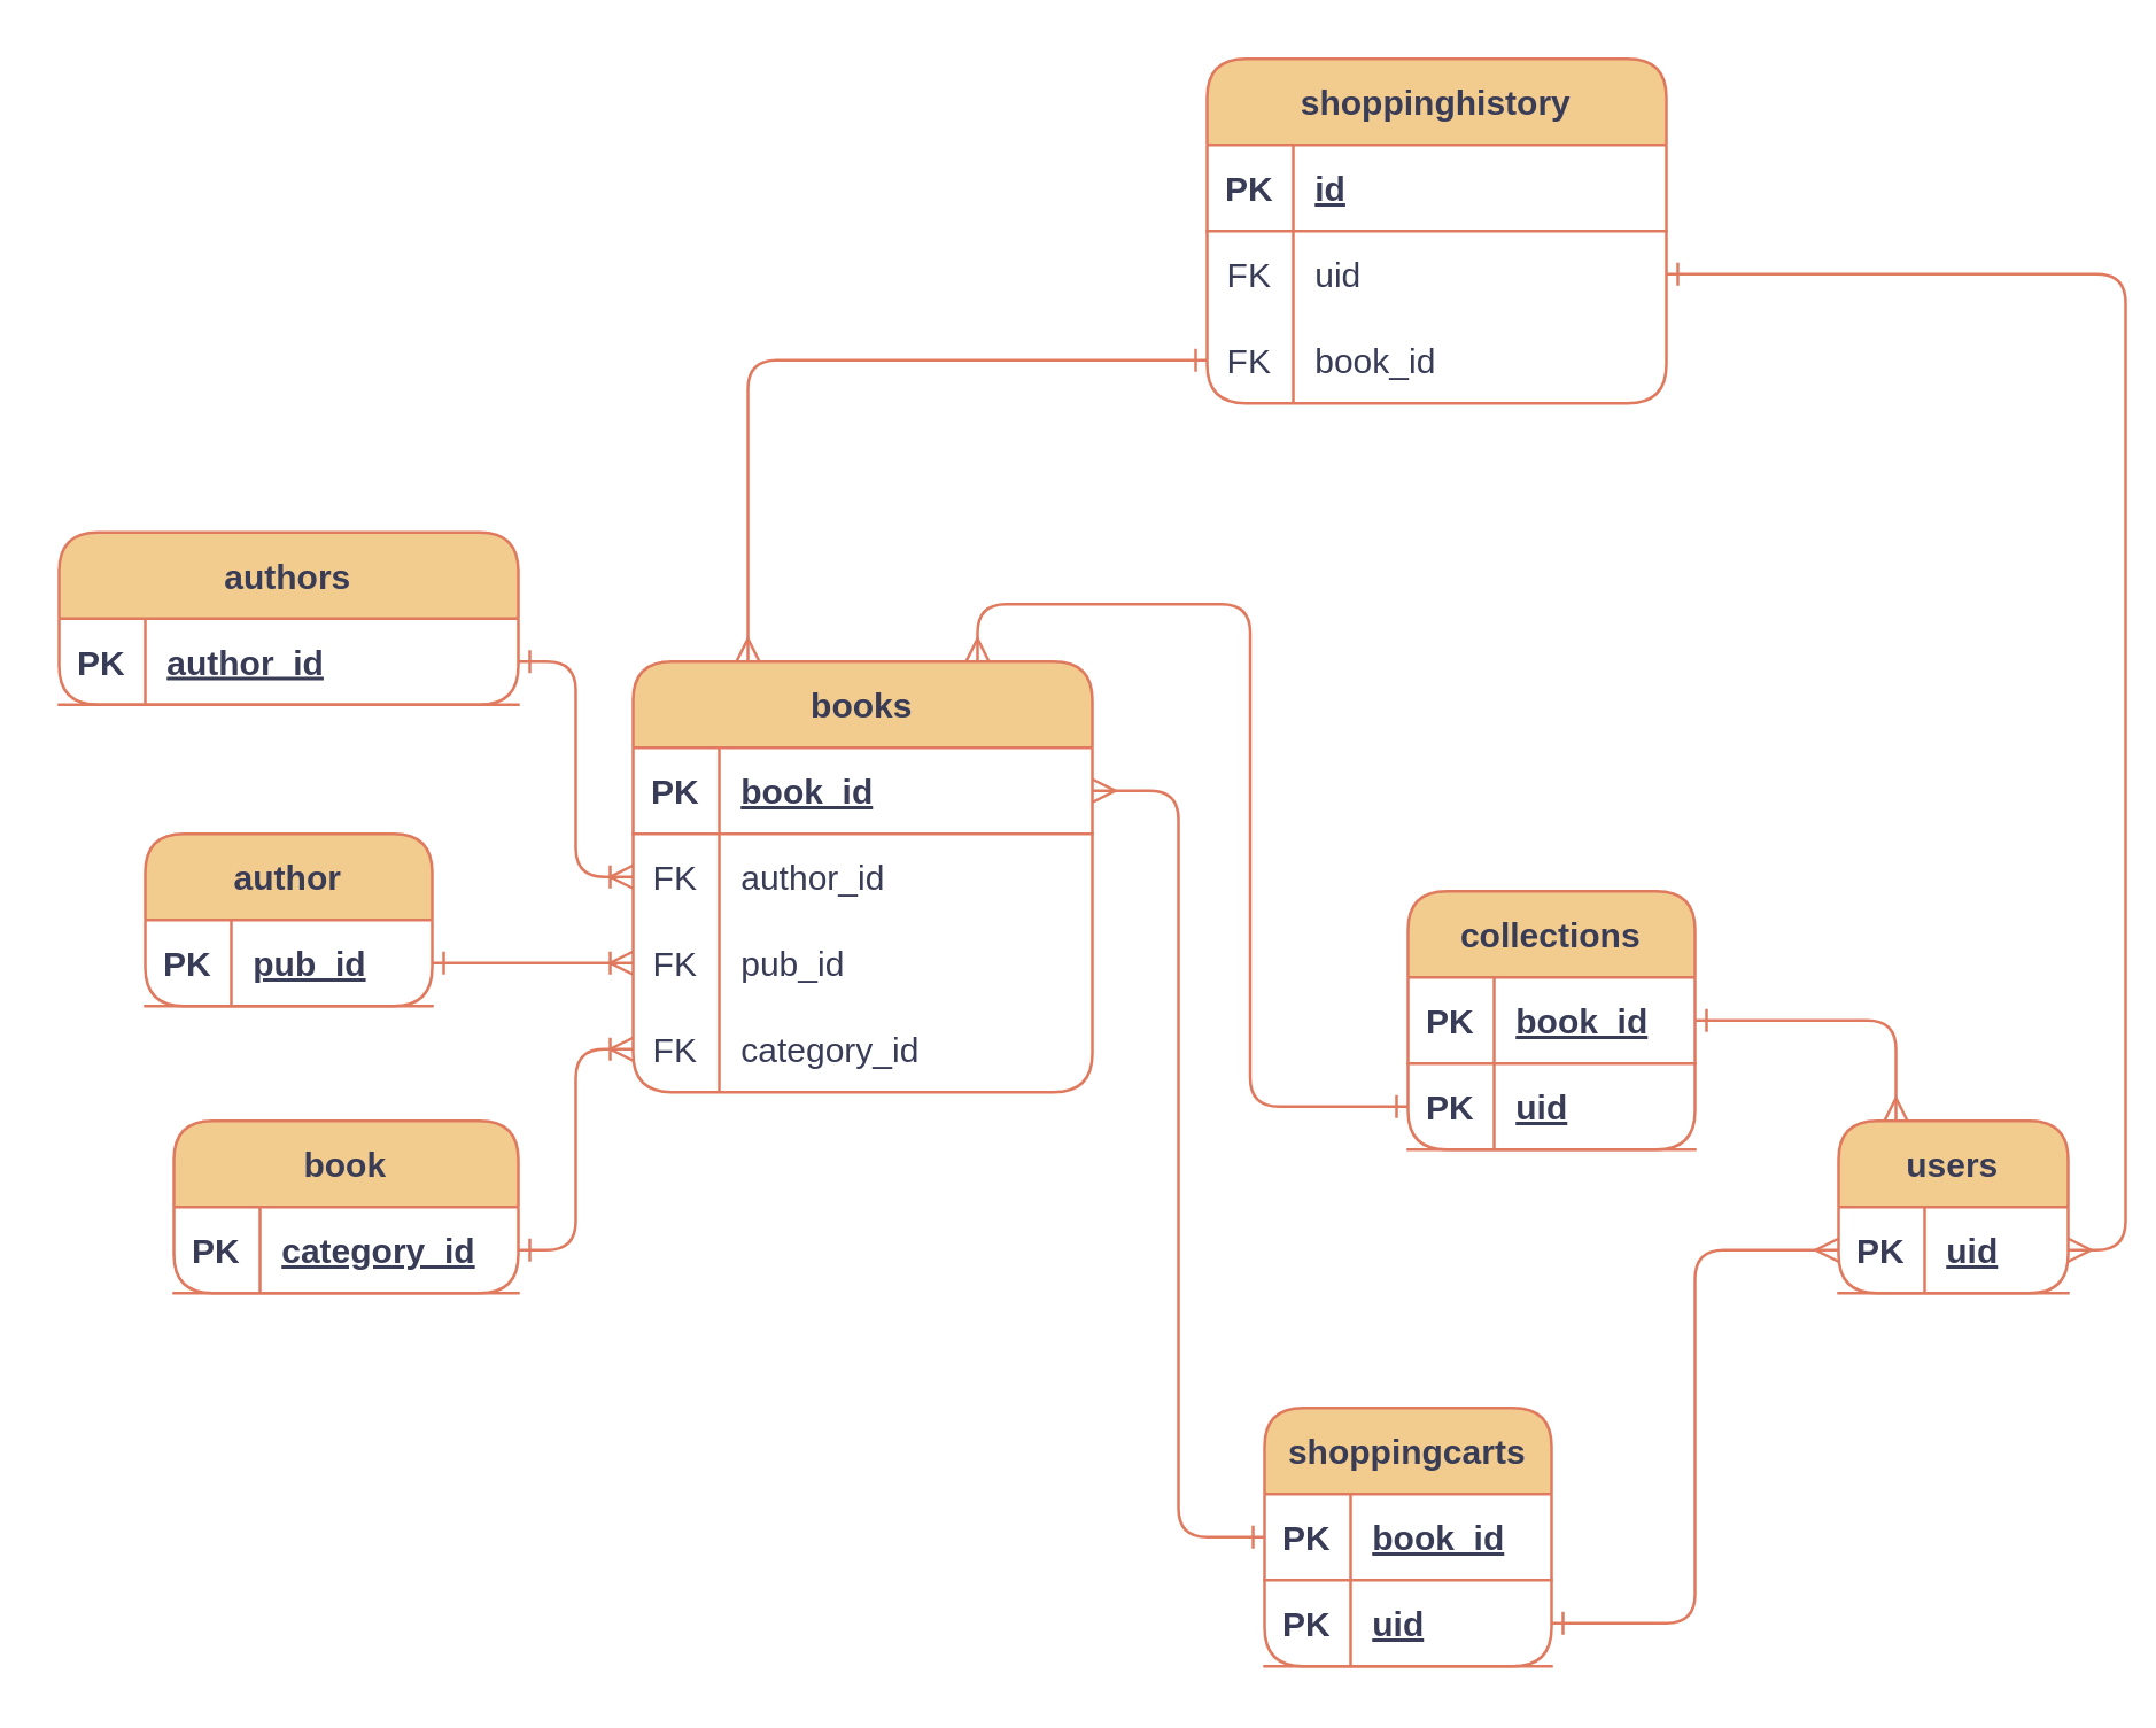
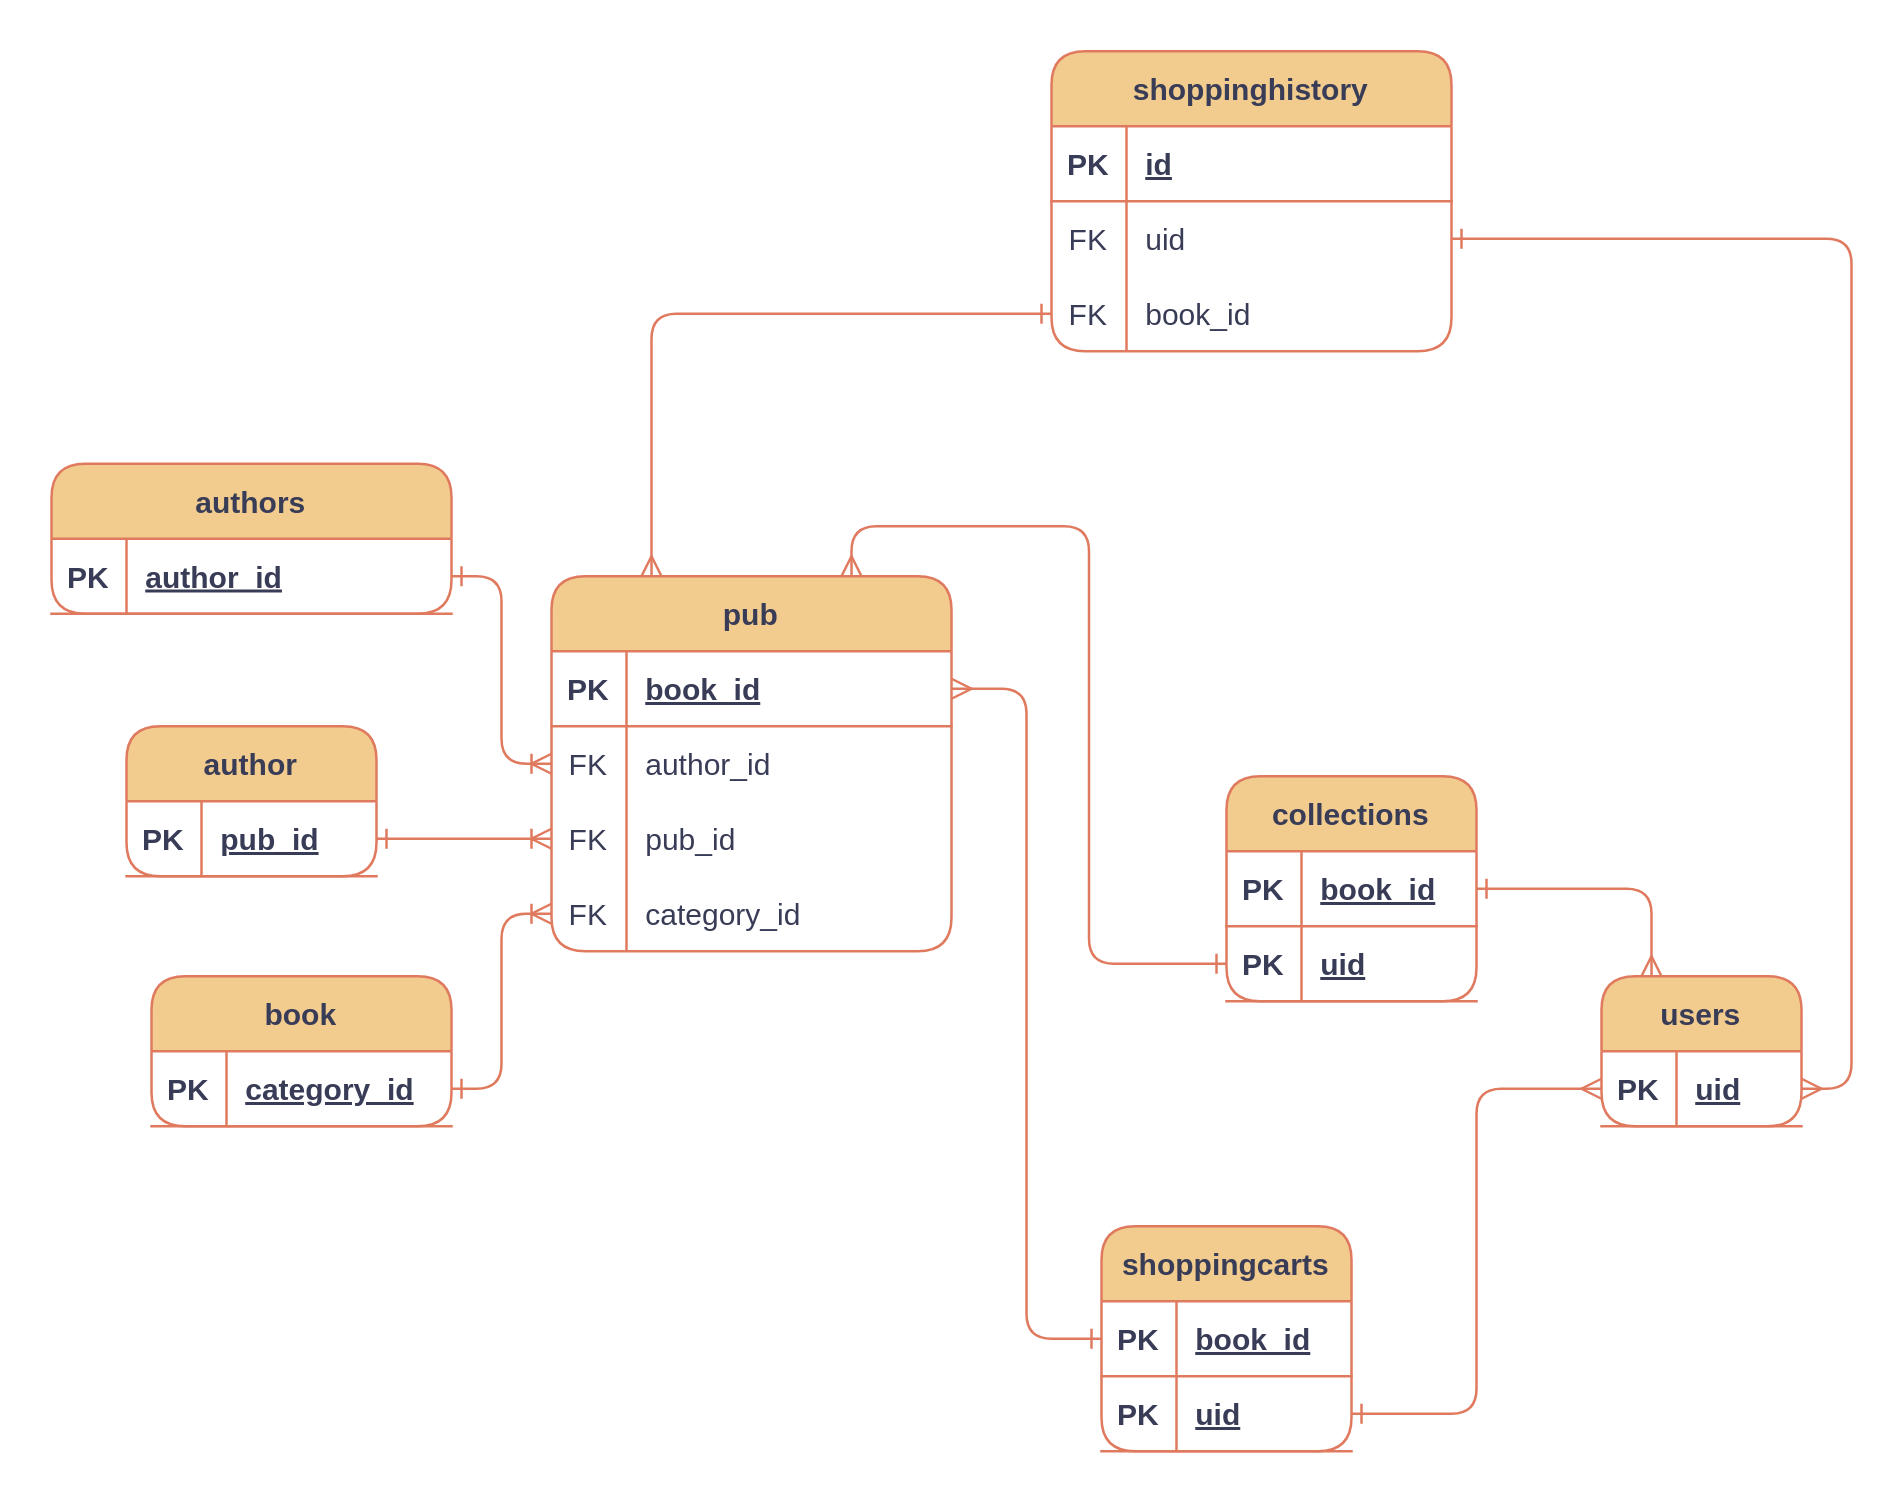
- <mxCell id="4" value="books" style="shape=table;startSize=30;container=1;collapsible=1;childLayout=tableLayout;fixedRows=1;rowLines=0;fontStyle=1;align=center;resizeLast=1;rounded=1;labelBackgroundColor=none;fillColor=#F2CC8F;strokeColor=#E07A5F;fontColor=#393C56;" parent="1" vertex="1"><mxGeometry x="220" y="230" width="160" height="150" as="geometry" /></mxCell>
+ <mxCell id="4" value="pub" style="shape=table;startSize=30;container=1;collapsible=1;childLayout=tableLayout;fixedRows=1;rowLines=0;fontStyle=1;align=center;resizeLast=1;rounded=1;labelBackgroundColor=none;fillColor=#F2CC8F;strokeColor=#E07A5F;fontColor=#393C56;" parent="1" vertex="1"><mxGeometry x="220" y="230" width="160" height="150" as="geometry" /></mxCell>
